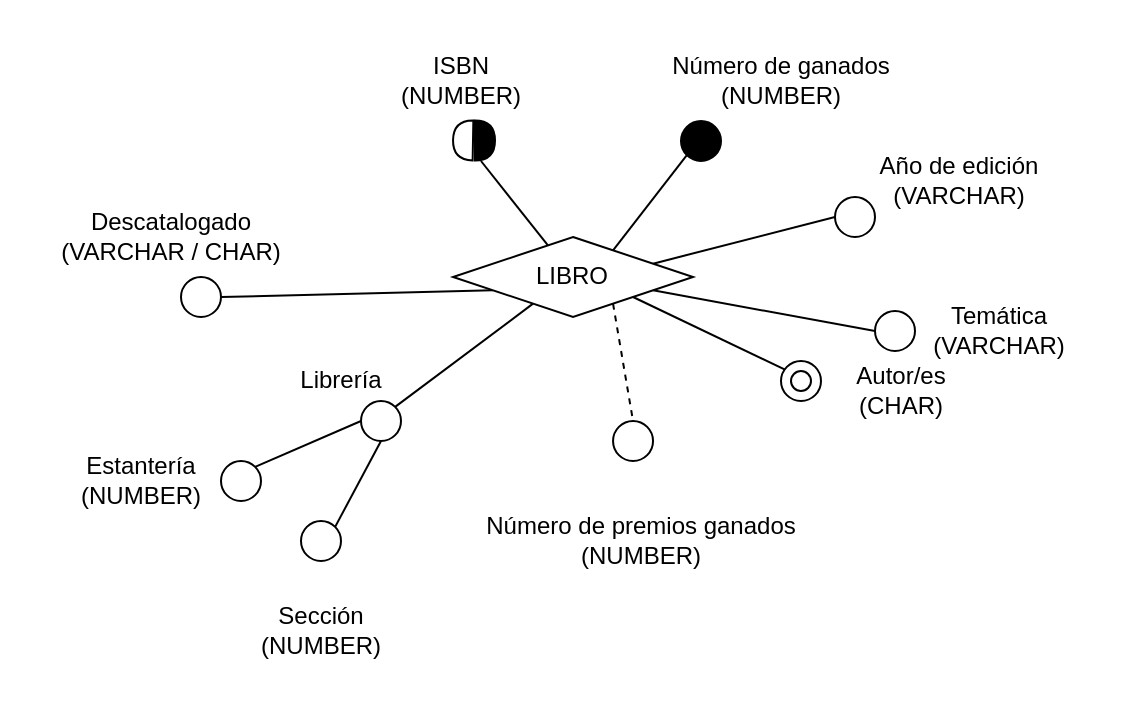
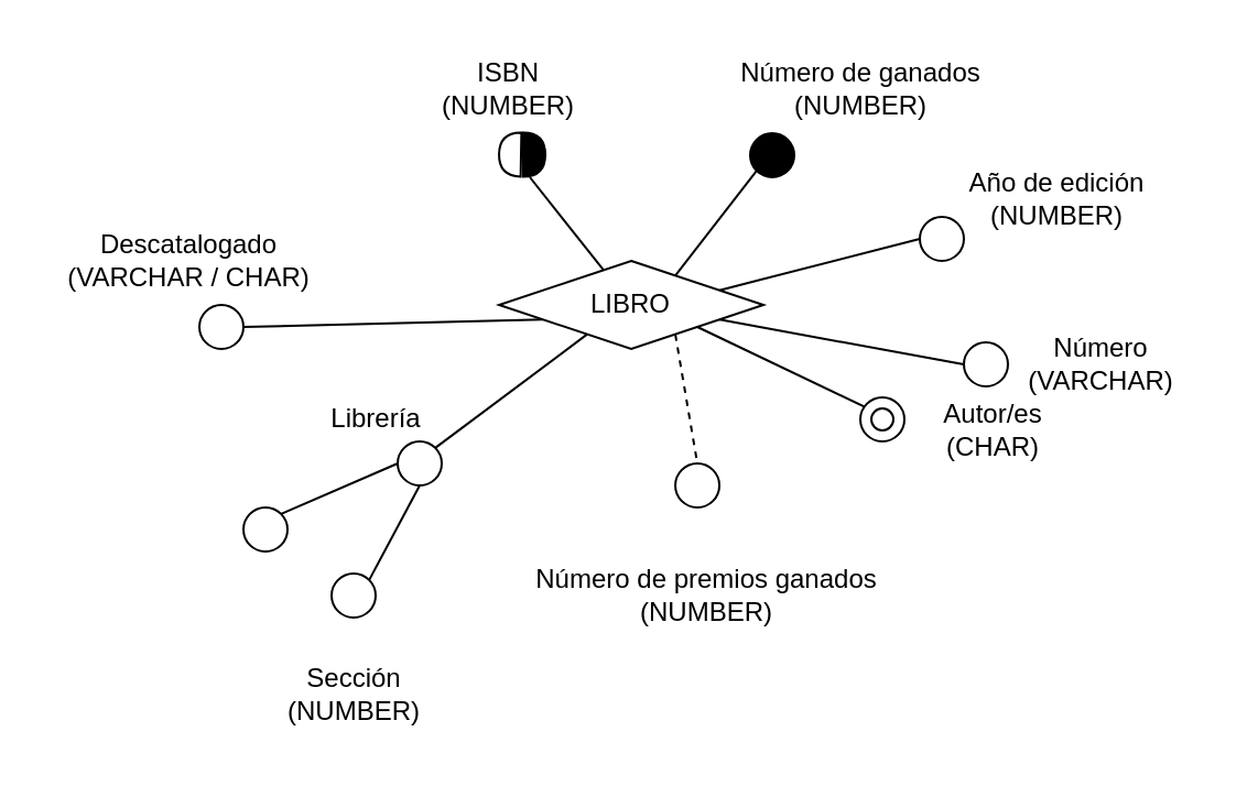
- <mxCell id="34" value="Año de edición&lt;br&gt;(VARCHAR)" style="text;html=1;align=center;verticalAlign=middle;resizable=0;points=[];autosize=1;strokeColor=none;fillColor=none;" vertex="1" parent="1"><mxGeometry x="430" y="69" width="97" height="41" as="geometry" /></mxCell>
+ <mxCell id="34" value="Año de edición&lt;br&gt;(NUMBER)" style="text;html=1;align=center;verticalAlign=middle;resizable=0;points=[];autosize=1;strokeColor=none;fillColor=none;" vertex="1" parent="1"><mxGeometry x="430" y="69" width="97" height="41" as="geometry" /></mxCell>
- <mxCell id="17" value="Temática&lt;br&gt;(VARCHAR)" style="text;html=1;align=center;verticalAlign=middle;resizable=0;points=[];autosize=1;strokeColor=none;fillColor=none;" vertex="1" parent="1"><mxGeometry x="454" y="145" width="90" height="40" as="geometry" /></mxCell>
+ <mxCell id="17" value="Número&lt;br&gt;(VARCHAR)" style="text;html=1;align=center;verticalAlign=middle;resizable=0;points=[];autosize=1;strokeColor=none;fillColor=none;" vertex="1" parent="1"><mxGeometry x="454" y="145" width="90" height="40" as="geometry" /></mxCell>
- <mxCell id="30" value="Estantería&lt;br&gt;(NUMBER)" style="text;html=1;align=center;verticalAlign=middle;resizable=0;points=[];autosize=1;strokeColor=none;fillColor=none;" vertex="1" parent="1"><mxGeometry x="30" y="220" width="80" height="40" as="geometry" /></mxCell>
